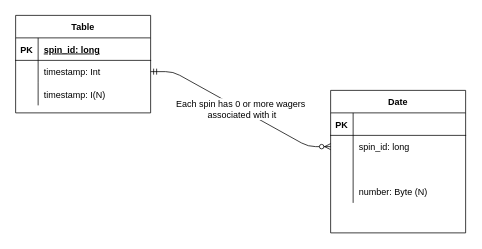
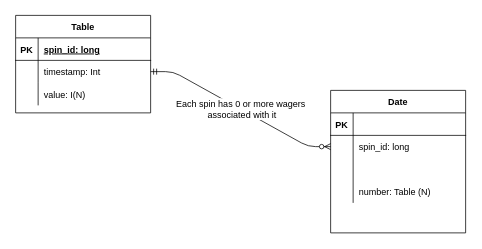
- <mxCell id="11" value="timestamp: I(N)" style="shape=partialRectangle;connectable=0;fillColor=none;top=0;left=0;bottom=0;right=0;align=left;spacingLeft=6;overflow=hidden;" vertex="1" parent="9"><mxGeometry x="30" width="150" height="30" as="geometry" /></mxCell>
+ <mxCell id="11" value="value: I(N)" style="shape=partialRectangle;connectable=0;fillColor=none;top=0;left=0;bottom=0;right=0;align=left;spacingLeft=6;overflow=hidden;" vertex="1" parent="9"><mxGeometry x="30" width="150" height="30" as="geometry" /></mxCell>
- <mxCell id="21" value="number: Byte (N)" style="shape=partialRectangle;connectable=0;fillColor=none;top=0;left=0;bottom=0;right=0;align=left;spacingLeft=6;overflow=hidden;" vertex="1" parent="19"><mxGeometry x="30" width="150" height="30" as="geometry" /></mxCell>
+ <mxCell id="21" value="number: Table (N)" style="shape=partialRectangle;connectable=0;fillColor=none;top=0;left=0;bottom=0;right=0;align=left;spacingLeft=6;overflow=hidden;" vertex="1" parent="19"><mxGeometry x="30" width="150" height="30" as="geometry" /></mxCell>
